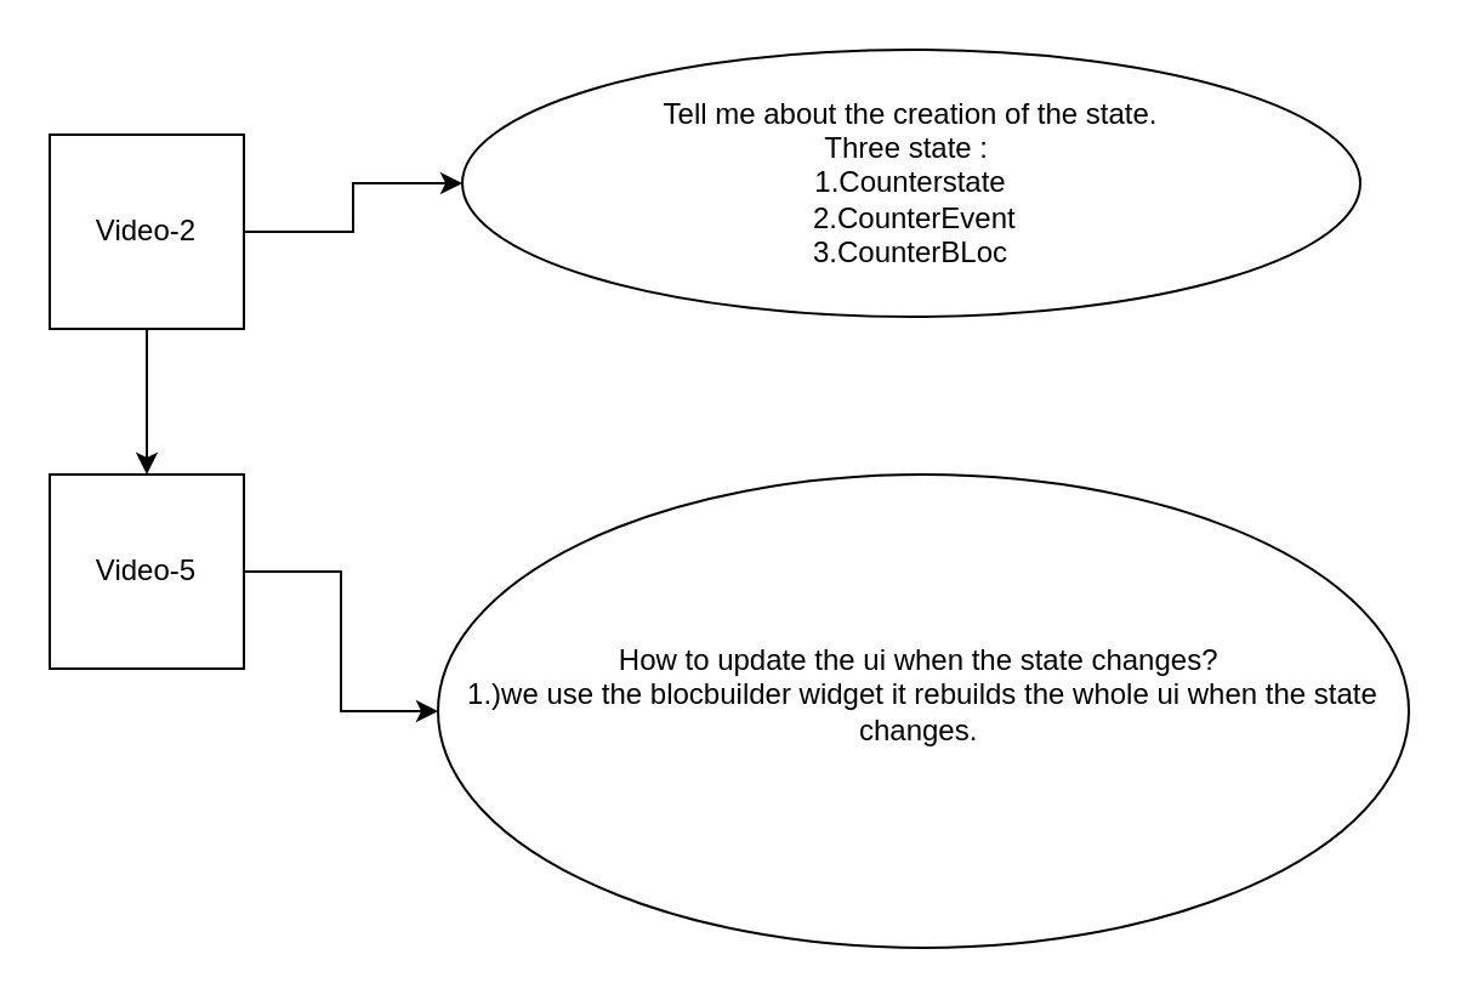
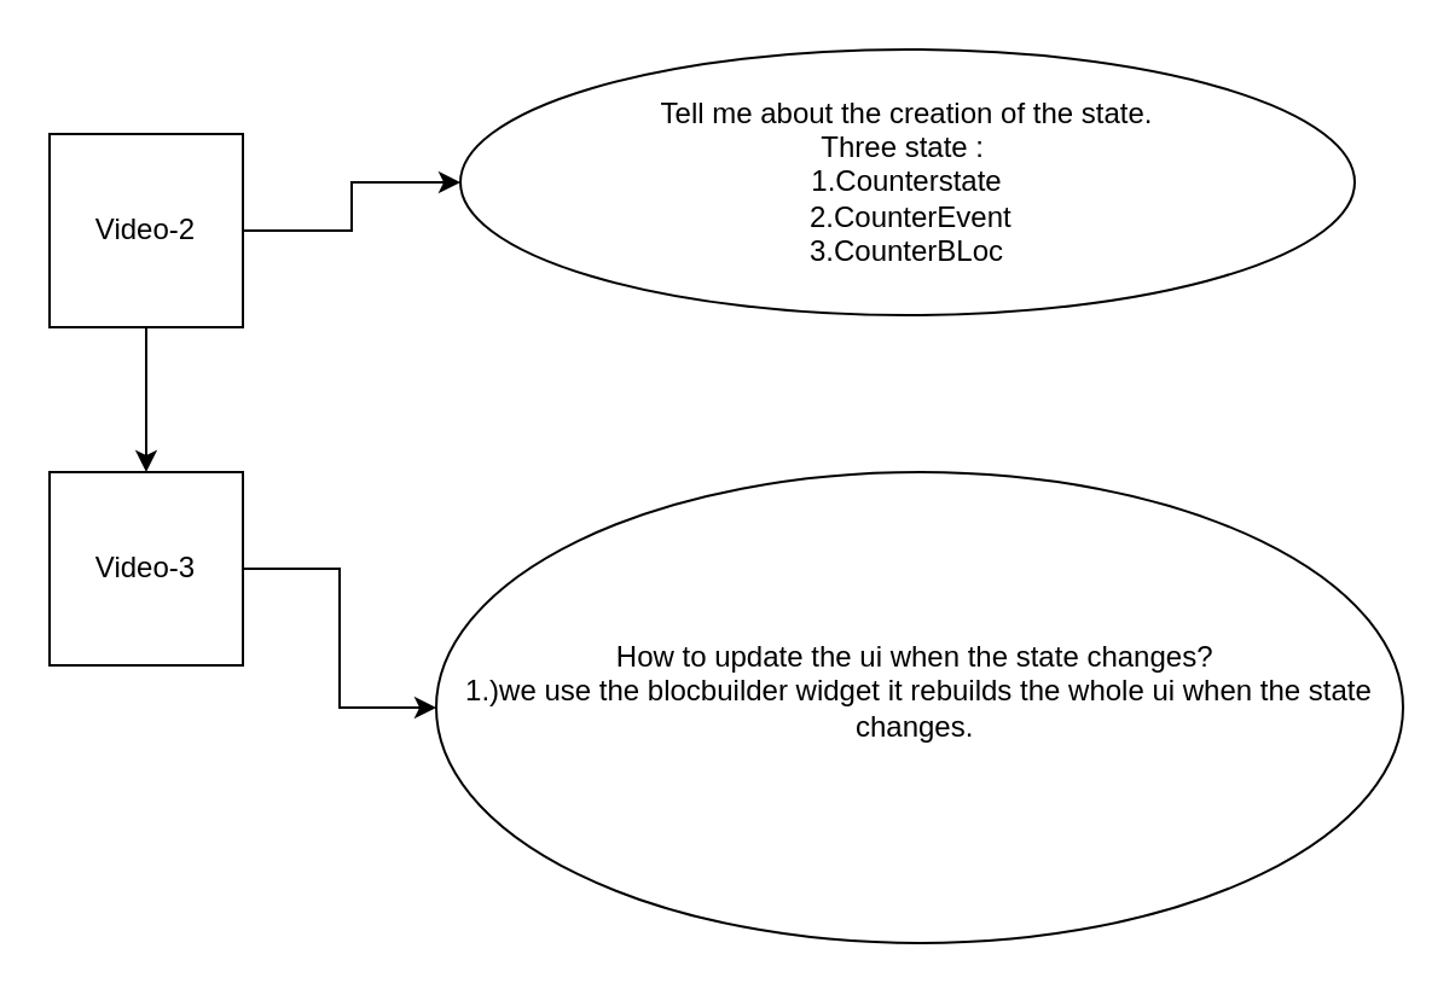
- <mxCell id="7" value="Video-5" style="whiteSpace=wrap;html=1;aspect=fixed;" vertex="1" parent="1"><mxGeometry x="20" y="195" width="80" height="80" as="geometry" /></mxCell>
+ <mxCell id="7" value="Video-3" style="whiteSpace=wrap;html=1;aspect=fixed;" vertex="1" parent="1"><mxGeometry x="20" y="195" width="80" height="80" as="geometry" /></mxCell>
